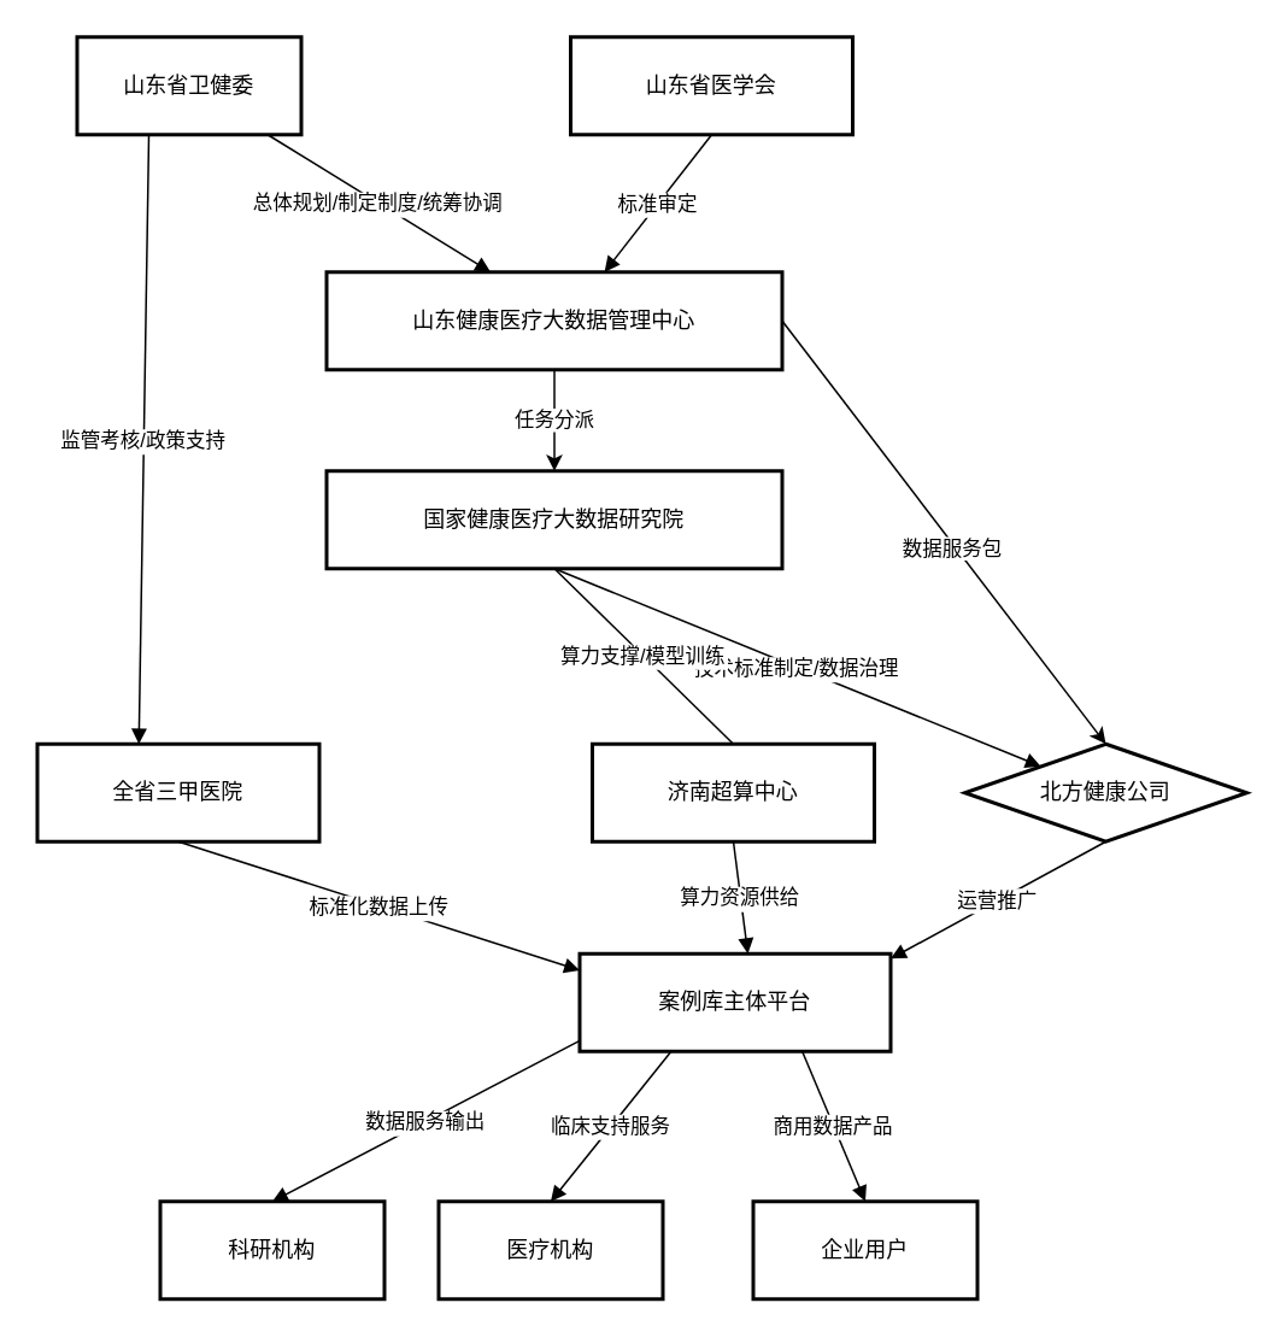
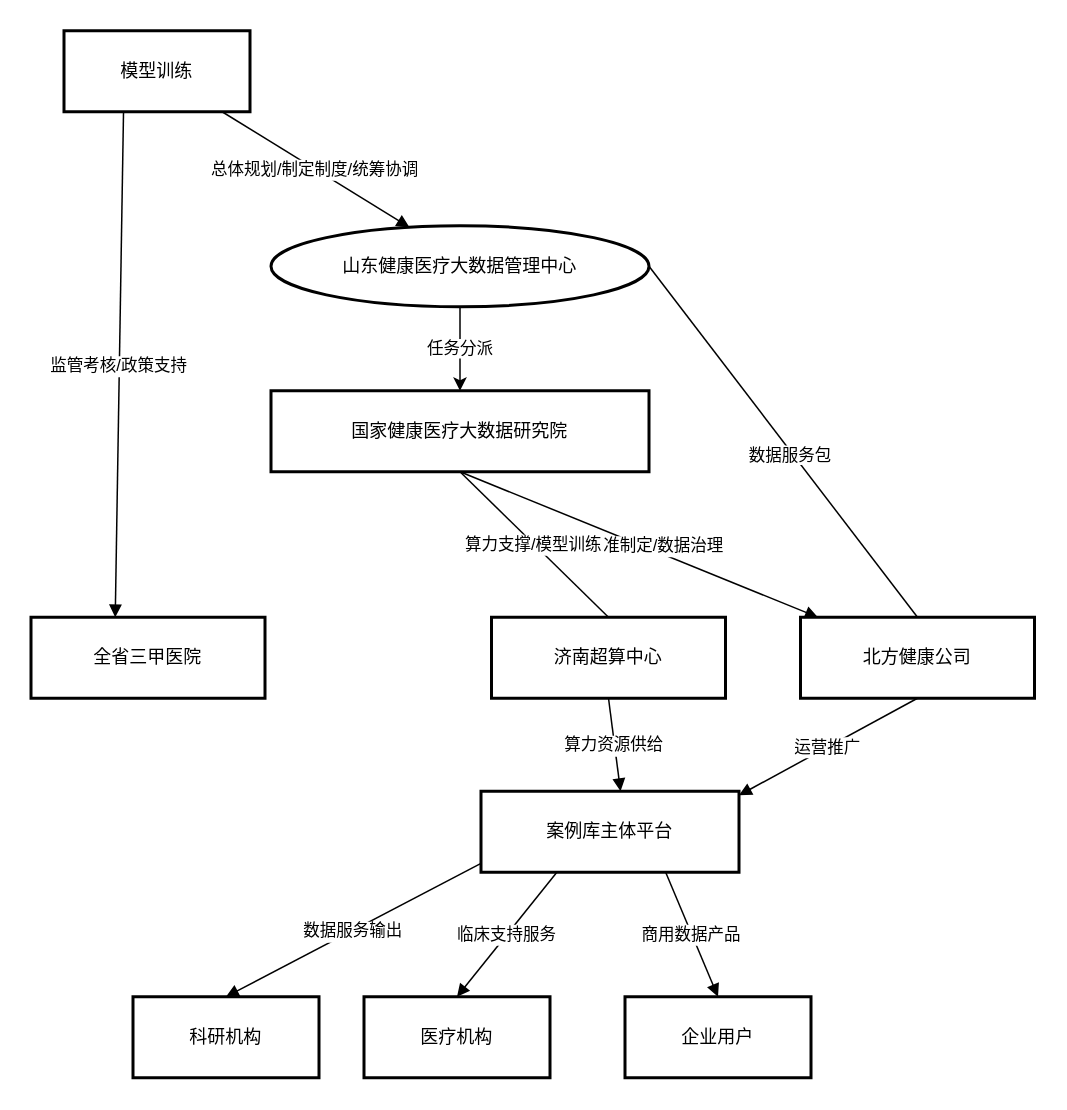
- <mxCell id="2" value="山东省卫健委" style="whiteSpace=wrap;strokeWidth=2;" vertex="1" parent="1"><mxGeometry x="42" y="20" width="124" height="54" as="geometry" /></mxCell>
+ <mxCell id="2" value="模型训练" style="whiteSpace=wrap;strokeWidth=2;" vertex="1" parent="1"><mxGeometry x="42" y="20" width="124" height="54" as="geometry" /></mxCell>
- <mxCell id="11" value="山东省医学会" style="whiteSpace=wrap;strokeWidth=2;" vertex="1" parent="1"><mxGeometry x="315" y="20" width="156" height="54" as="geometry" /></mxCell>
- <mxCell id="22" value="标准审定" style="curved=1;startArrow=none;endArrow=block;exitX=0.5;exitY=1;entryX=0.61;entryY=0;rounded=0;" edge="1" parent="1" source="11" target="4"><mxGeometry relative="1" as="geometry" /></mxCell>
- <mxCell id="4" value="山东健康医疗大数据管理中心" style="whiteSpace=wrap;strokeWidth=2;" vertex="1" parent="1"><mxGeometry x="180" y="150" width="252" height="54" as="geometry" /></mxCell>
+ <mxCell id="4" value="山东健康医疗大数据管理中心" style="ellipse;whiteSpace=wrap;strokeWidth=2;" vertex="1" parent="1"><mxGeometry x="180" y="150" width="252" height="54" as="geometry" /></mxCell>
- <mxCell id="24" style="rounded=0;orthogonalLoop=1;jettySize=auto;html=1;exitX=1;exitY=0.5;exitDx=0;exitDy=0;entryX=0.5;entryY=0;entryDx=0;entryDy=0;" edge="1" parent="1" source="4" target="12"><mxGeometry relative="1" as="geometry" /></mxCell>
+ <mxCell id="24" style="rounded=0;orthogonalLoop=1;jettySize=auto;html=1;exitX=1;exitY=0.5;exitDx=0;exitDy=0;entryX=0.5;entryY=0;entryDx=0;entryDy=0;endArrow=none;" edge="1" parent="1" source="4" target="12"><mxGeometry relative="1" as="geometry" /></mxCell>
- <mxCell id="12" value="北方健康公司" style="rhombus;whiteSpace=wrap;strokeWidth=2;" vertex="1" parent="1"><mxGeometry x="533" y="411" width="156" height="54" as="geometry" /></mxCell>
+ <mxCell id="12" value="北方健康公司" style="whiteSpace=wrap;strokeWidth=2;" vertex="1" parent="1"><mxGeometry x="533" y="411" width="156" height="54" as="geometry" /></mxCell>
- <mxCell id="17" value="标准化数据上传" style="curved=1;startArrow=none;endArrow=block;exitX=0.5;exitY=1;entryX=0;entryY=0.17;rounded=0;" edge="1" parent="1" source="5" target="7"><mxGeometry relative="1" as="geometry" /></mxCell>
